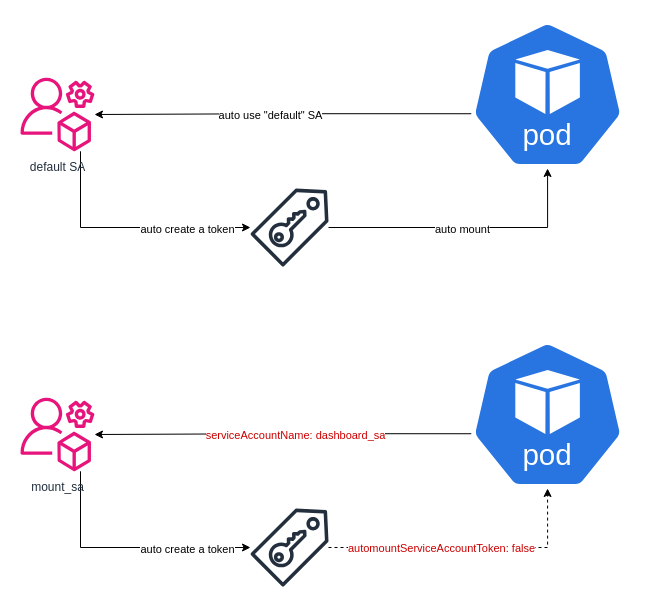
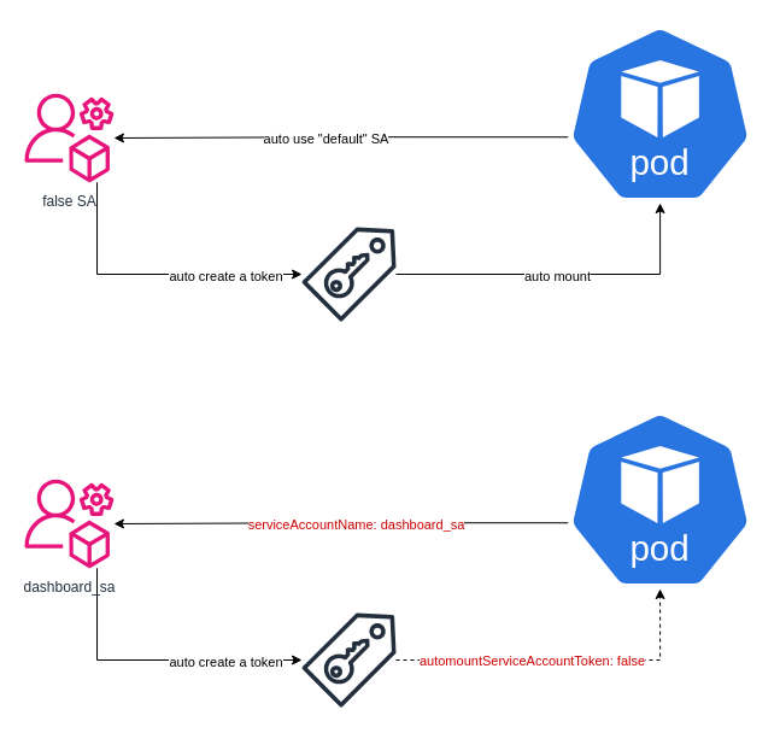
- <mxCell id="5" value="default SA" style="sketch=0;outlineConnect=0;fontColor=#232F3E;gradientColor=none;fillColor=#E7157B;strokeColor=none;dashed=0;verticalLabelPosition=bottom;verticalAlign=top;align=center;html=1;fontSize=12;fontStyle=0;aspect=fixed;pointerEvents=1;shape=mxgraph.aws4.organizations_management_account;" vertex="1" parent="1"><mxGeometry x="20" y="75" width="74" height="78" as="geometry" /></mxCell>
+ <mxCell id="5" value="false SA" style="sketch=0;outlineConnect=0;fontColor=#232F3E;gradientColor=none;fillColor=#E7157B;strokeColor=none;dashed=0;verticalLabelPosition=bottom;verticalAlign=top;align=center;html=1;fontSize=12;fontStyle=0;aspect=fixed;pointerEvents=1;shape=mxgraph.aws4.organizations_management_account;" vertex="1" parent="1"><mxGeometry x="20" y="75" width="74" height="78" as="geometry" /></mxCell>
- <mxCell id="14" value="mount_sa" style="sketch=0;outlineConnect=0;fontColor=#232F3E;gradientColor=none;fillColor=#E7157B;strokeColor=none;dashed=0;verticalLabelPosition=bottom;verticalAlign=top;align=center;html=1;fontSize=12;fontStyle=0;aspect=fixed;pointerEvents=1;shape=mxgraph.aws4.organizations_management_account;" vertex="1" parent="1"><mxGeometry x="20" y="395" width="74" height="78" as="geometry" /></mxCell>
+ <mxCell id="14" value="dashboard_sa" style="sketch=0;outlineConnect=0;fontColor=#232F3E;gradientColor=none;fillColor=#E7157B;strokeColor=none;dashed=0;verticalLabelPosition=bottom;verticalAlign=top;align=center;html=1;fontSize=12;fontStyle=0;aspect=fixed;pointerEvents=1;shape=mxgraph.aws4.organizations_management_account;" vertex="1" parent="1"><mxGeometry x="20" y="395" width="74" height="78" as="geometry" /></mxCell>
